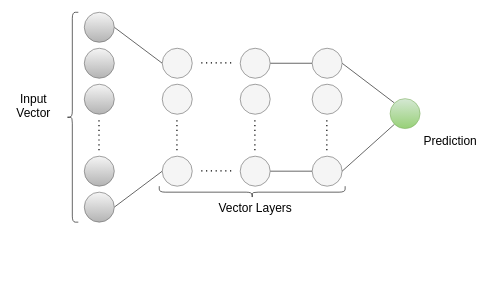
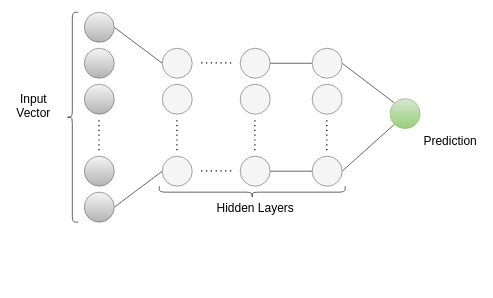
- <mxCell id="33" value="&lt;font style=&quot;font-size: 20px&quot;&gt;Vector Layers&lt;/font&gt;" style="text;html=1;align=center;verticalAlign=middle;resizable=0;points=[];autosize=1;" vertex="1" parent="1"><mxGeometry x="355" y="335" width="140" height="20" as="geometry" /></mxCell>
+ <mxCell id="33" value="&lt;font style=&quot;font-size: 20px&quot;&gt;Hidden Layers&lt;/font&gt;" style="text;html=1;align=center;verticalAlign=middle;resizable=0;points=[];autosize=1;" vertex="1" parent="1"><mxGeometry x="355" y="335" width="140" height="20" as="geometry" /></mxCell>
